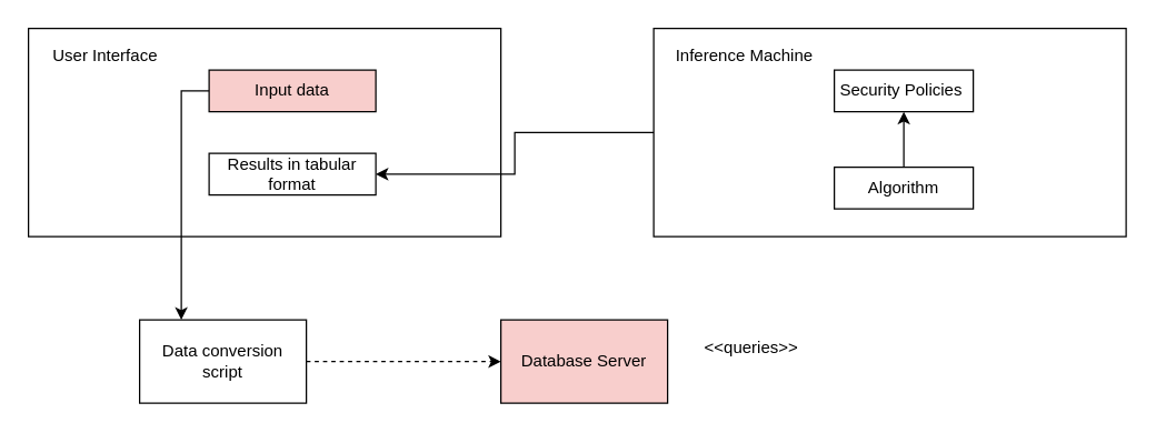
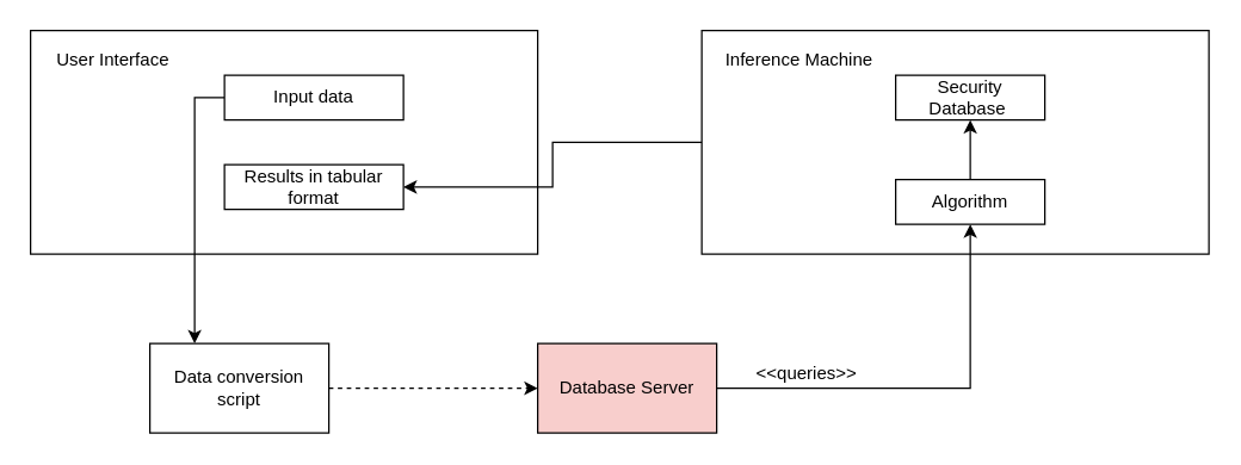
- <mxCell id="14" value="Input data" style="rounded=0;whiteSpace=wrap;html=1;fillColor=#f8cecc;" vertex="1" parent="1"><mxGeometry x="150" y="50" width="120" height="30" as="geometry" /></mxCell>
+ <mxCell id="14" value="Input data" style="rounded=0;whiteSpace=wrap;html=1;" vertex="1" parent="1"><mxGeometry x="150" y="50" width="120" height="30" as="geometry" /></mxCell>
- <mxCell id="7" value="Security Policies&amp;nbsp;" style="rounded=0;whiteSpace=wrap;html=1;" vertex="1" parent="1"><mxGeometry x="600" y="50" width="100" height="30" as="geometry" /></mxCell>
+ <mxCell id="7" value="Security Database&amp;nbsp;" style="rounded=0;whiteSpace=wrap;html=1;" vertex="1" parent="1"><mxGeometry x="600" y="50" width="100" height="30" as="geometry" /></mxCell>
+ <mxCell id="5" style="edgeStyle=orthogonalEdgeStyle;rounded=0;orthogonalLoop=1;jettySize=auto;html=1;exitX=1;exitY=0.5;exitDx=0;exitDy=0;" edge="1" parent="1" source="6" target="11"><mxGeometry relative="1" as="geometry"><mxPoint x="630" y="260" as="targetPoint" /></mxGeometry></mxCell>
